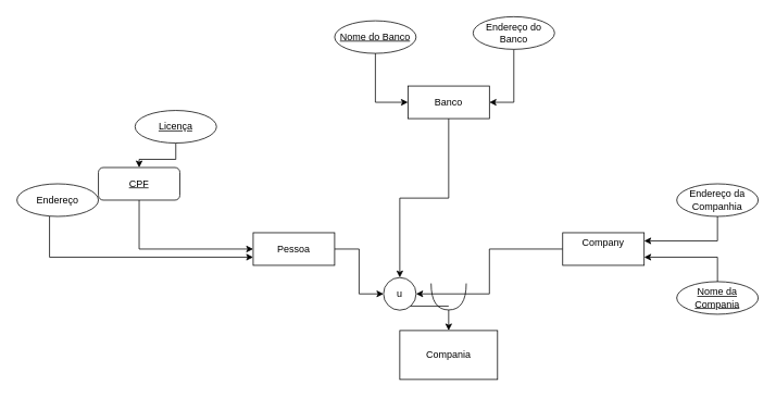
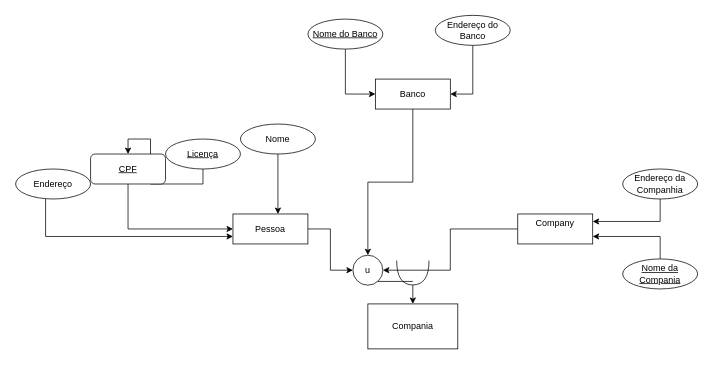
- <mxCell id="12" value="&lt;font style=&quot;vertical-align: inherit;&quot;&gt;&lt;font style=&quot;vertical-align: inherit;&quot;&gt;Licença&lt;/font&gt;&lt;/font&gt;" style="ellipse;whiteSpace=wrap;html=1;align=center;fontStyle=4;" vertex="1" parent="1"><mxGeometry x="165" y="135" width="100" height="40" as="geometry" /></mxCell>
+ <mxCell id="12" value="&lt;font style=&quot;vertical-align: inherit;&quot;&gt;&lt;font style=&quot;vertical-align: inherit;&quot;&gt;Licença&lt;/font&gt;&lt;/font&gt;" style="ellipse;whiteSpace=wrap;html=1;align=center;fontStyle=4;" vertex="1" parent="1"><mxGeometry x="220" y="185" width="100" height="40" as="geometry" /></mxCell>
+ <mxCell id="16" value="&lt;font style=&quot;vertical-align: inherit;&quot;&gt;&lt;font style=&quot;vertical-align: inherit;&quot;&gt;Nome&lt;/font&gt;&lt;/font&gt;" style="ellipse;whiteSpace=wrap;html=1;align=center;" vertex="1" parent="1"><mxGeometry x="320" y="165" width="100" height="40" as="geometry" /></mxCell>
+ <mxCell id="15" style="edgeStyle=orthogonalEdgeStyle;rounded=0;orthogonalLoop=1;jettySize=auto;html=1;" edge="1" parent="1" source="16" target="3"><mxGeometry relative="1" as="geometry"><Array as="points"><mxPoint x="370" y="265" /><mxPoint x="370" y="265" /></Array></mxGeometry></mxCell>
